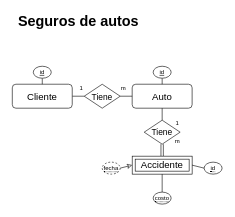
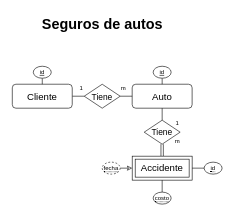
- <mxCell id="2" value="Seguros de autos" style="text;strokeColor=none;fillColor=none;html=1;fontSize=24;fontStyle=1;verticalAlign=middle;align=center;" vertex="1" parent="1"><mxGeometry x="25" y="15" width="210" height="40" as="geometry" /></mxCell>
+ <mxCell id="2" value="Seguros de autos" style="text;strokeColor=none;fillColor=none;html=1;fontSize=24;fontStyle=1;verticalAlign=middle;align=center;" vertex="1" parent="1"><mxGeometry x="65" y="20" width="210" height="40" as="geometry" /></mxCell>
- <mxCell id="19" value="&lt;font style=&quot;font-size: 16px;&quot;&gt;Accidente&lt;/font&gt;" style="shape=ext;margin=3;double=1;whiteSpace=wrap;html=1;align=center;fontSize=10;fillColor=default;" vertex="1" parent="1"><mxGeometry x="220" y="260" width="100" height="30" as="geometry" /></mxCell>
+ <mxCell id="19" value="&lt;font style=&quot;font-size: 16px;&quot;&gt;Accidente&lt;/font&gt;" style="shape=ext;margin=3;double=1;whiteSpace=wrap;html=1;align=center;fontSize=10;fillColor=default;" vertex="1" parent="1"><mxGeometry x="220" y="260" width="100" height="40" as="geometry" /></mxCell>
